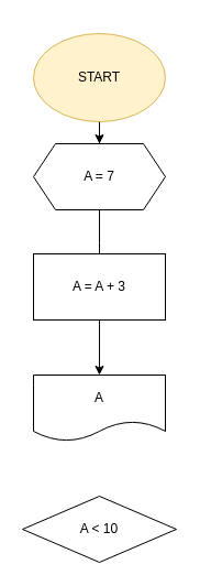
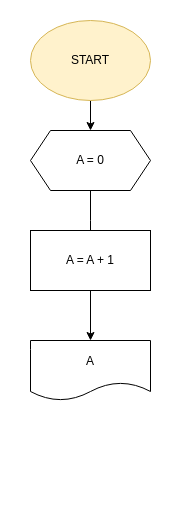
- <mxCell id="10" value="START" style="ellipse;whiteSpace=wrap;html=1;fillColor=#fff2cc;strokeColor=#d6b656;" vertex="1" parent="1"><mxGeometry x="30" y="30" width="120" height="80" as="geometry" /></mxCell>
+ <mxCell id="10" value="START" style="ellipse;whiteSpace=wrap;html=1;fillColor=#fff2cc;strokeColor=#d6b656;" vertex="1" parent="1"><mxGeometry x="30" y="20" width="120" height="80" as="geometry" /></mxCell>
- <mxCell id="3" value="A = 7" style="shape=hexagon;perimeter=hexagonPerimeter2;whiteSpace=wrap;html=1;fixedSize=1;" vertex="1" parent="1"><mxGeometry x="30" y="130" width="120" height="60" as="geometry" /></mxCell>
+ <mxCell id="3" value="A = 0" style="shape=hexagon;perimeter=hexagonPerimeter2;whiteSpace=wrap;html=1;fixedSize=1;" vertex="1" parent="1"><mxGeometry x="30" y="130" width="120" height="60" as="geometry" /></mxCell>
- <mxCell id="5" value="A = A + 3" style="whiteSpace=wrap;html=1;" vertex="1" parent="1"><mxGeometry x="30" y="230" width="120" height="60" as="geometry" /></mxCell>
+ <mxCell id="5" value="A = A + 1" style="whiteSpace=wrap;html=1;" vertex="1" parent="1"><mxGeometry x="30" y="230" width="120" height="60" as="geometry" /></mxCell>
- <mxCell id="8" value="A &amp;lt; 10" style="rhombus;whiteSpace=wrap;html=1;" vertex="1" parent="1"><mxGeometry x="20" y="450" width="140" height="60" as="geometry" /></mxCell>
